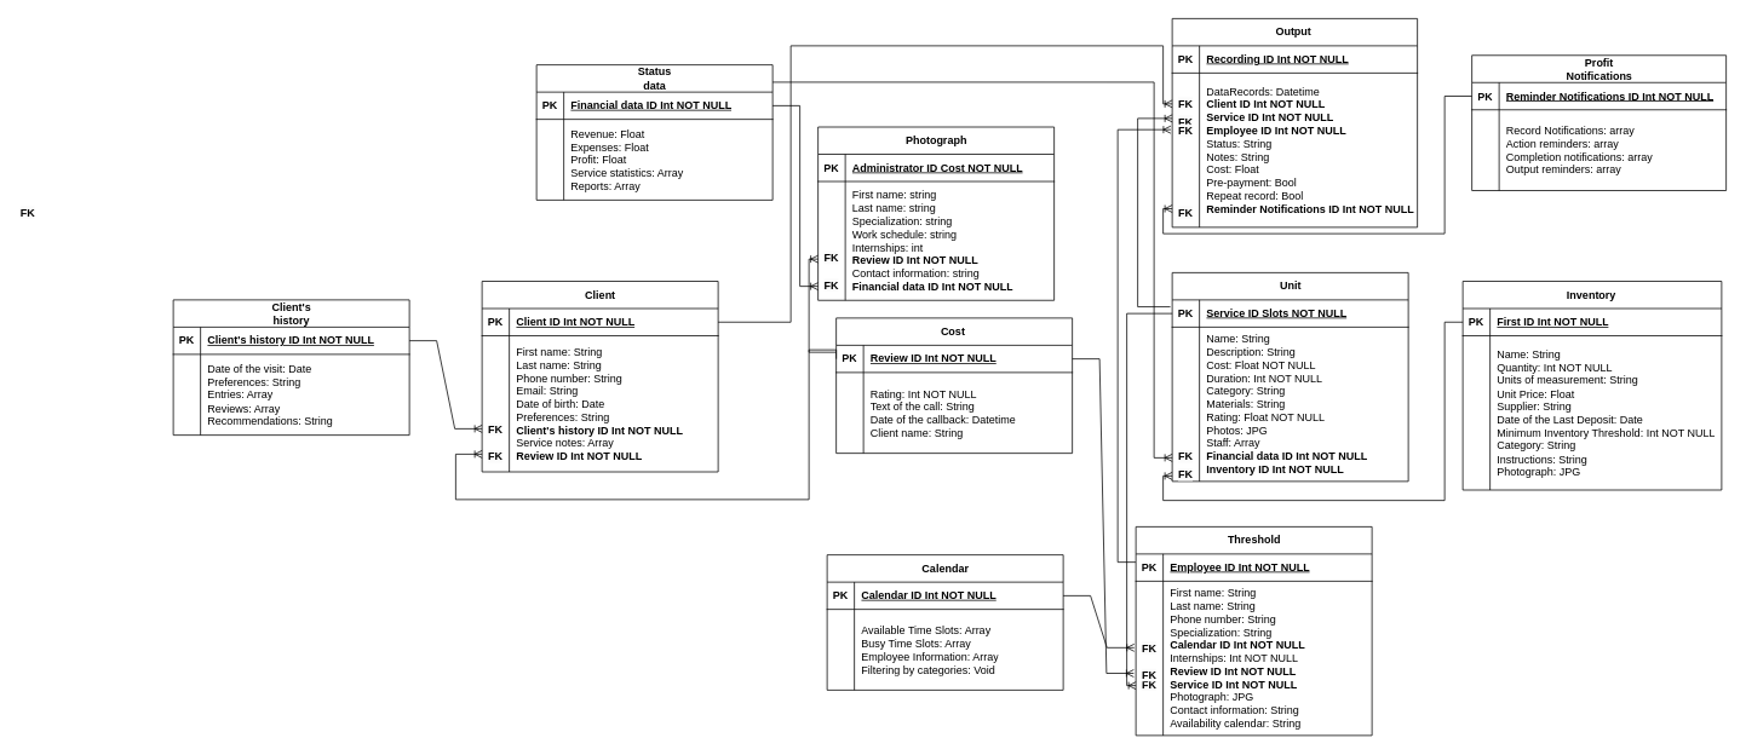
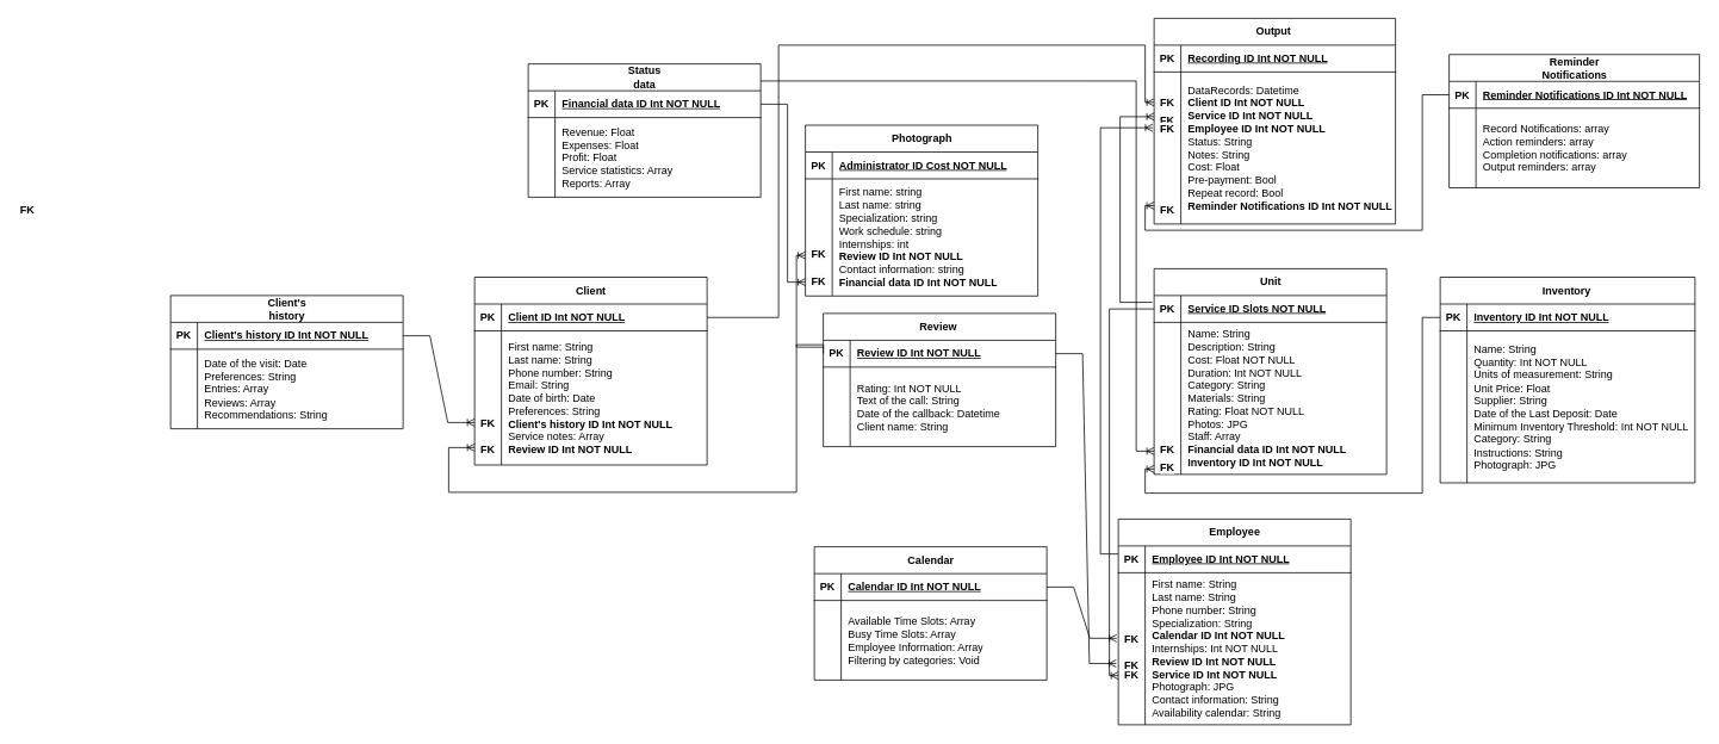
- <mxCell id="67" value="&lt;span style=&quot;text-align: left; text-wrap: wrap;&quot;&gt;Profit Notifications&lt;/span&gt;" style="shape=table;startSize=30;container=1;collapsible=1;childLayout=tableLayout;fixedRows=1;rowLines=0;fontStyle=1;align=center;resizeLast=1;html=1;" vertex="1" parent="1"><mxGeometry x="1620" y="60.5" width="280" height="149" as="geometry" /></mxCell>
+ <mxCell id="67" value="&lt;span style=&quot;text-align: left; text-wrap: wrap;&quot;&gt;Reminder Notifications&lt;/span&gt;" style="shape=table;startSize=30;container=1;collapsible=1;childLayout=tableLayout;fixedRows=1;rowLines=0;fontStyle=1;align=center;resizeLast=1;html=1;" vertex="1" parent="1"><mxGeometry x="1620" y="60.5" width="280" height="149" as="geometry" /></mxCell>
- <mxCell id="56" value="First ID Int&amp;nbsp;NOT NULL" style="shape=partialRectangle;connectable=0;fillColor=none;top=0;left=0;bottom=0;right=0;align=left;spacingLeft=6;fontStyle=5;overflow=hidden;whiteSpace=wrap;html=1;" vertex="1" parent="54"><mxGeometry x="30" width="255" height="30" as="geometry"><mxRectangle width="255" height="30" as="alternateBounds" /></mxGeometry></mxCell>
+ <mxCell id="56" value="Inventory ID Int&amp;nbsp;NOT NULL" style="shape=partialRectangle;connectable=0;fillColor=none;top=0;left=0;bottom=0;right=0;align=left;spacingLeft=6;fontStyle=5;overflow=hidden;whiteSpace=wrap;html=1;" vertex="1" parent="54"><mxGeometry x="30" width="255" height="30" as="geometry"><mxRectangle width="255" height="30" as="alternateBounds" /></mxGeometry></mxCell>
- <mxCell id="39" value="&lt;span style=&quot;text-align: left; text-wrap: wrap;&quot;&gt;Cost&amp;nbsp;&lt;/span&gt;" style="shape=table;startSize=30;container=1;collapsible=1;childLayout=tableLayout;fixedRows=1;rowLines=0;fontStyle=1;align=center;resizeLast=1;html=1;" vertex="1" parent="1"><mxGeometry x="920" y="350" width="260" height="149" as="geometry" /></mxCell>
+ <mxCell id="39" value="&lt;span style=&quot;text-align: left; text-wrap: wrap;&quot;&gt;Review&amp;nbsp;&lt;/span&gt;" style="shape=table;startSize=30;container=1;collapsible=1;childLayout=tableLayout;fixedRows=1;rowLines=0;fontStyle=1;align=center;resizeLast=1;html=1;" vertex="1" parent="1"><mxGeometry x="920" y="350" width="260" height="149" as="geometry" /></mxCell>
- <mxCell id="18" value="Threshold" style="shape=table;startSize=30;container=1;collapsible=1;childLayout=tableLayout;fixedRows=1;rowLines=0;fontStyle=1;align=center;resizeLast=1;html=1;" parent="1" vertex="1"><mxGeometry x="1250" y="580" width="260" height="230" as="geometry" /></mxCell>
+ <mxCell id="18" value="Employee" style="shape=table;startSize=30;container=1;collapsible=1;childLayout=tableLayout;fixedRows=1;rowLines=0;fontStyle=1;align=center;resizeLast=1;html=1;" parent="1" vertex="1"><mxGeometry x="1250" y="580" width="260" height="230" as="geometry" /></mxCell>
